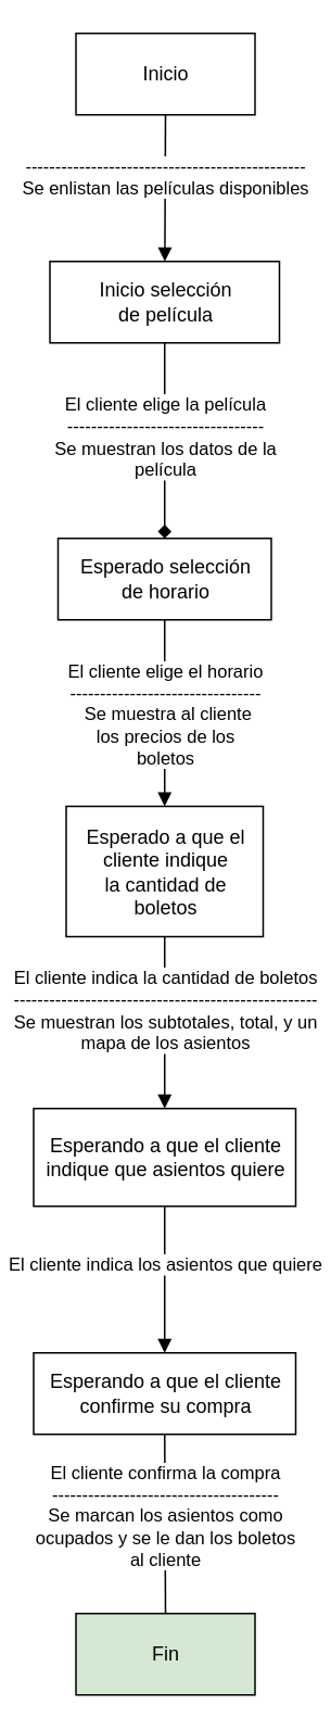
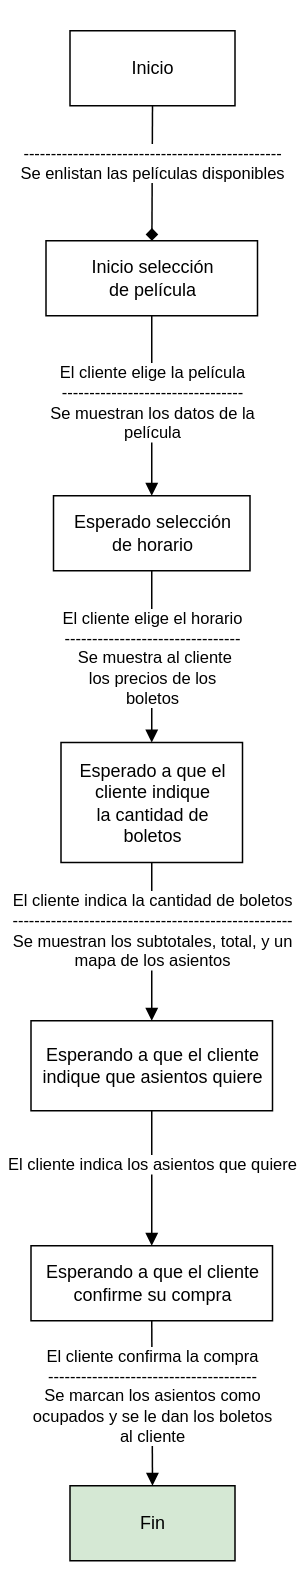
- <mxCell id="4" value="-----------------------------------------------&lt;br&gt;Se enlistan las películas disponibles" style="html=1;verticalAlign=bottom;endArrow=block;rounded=0;exitX=0.5;exitY=1;exitDx=0;exitDy=0;" parent="1" source="2" target="3" edge="1"><mxGeometry x="0.2" width="80" relative="1" as="geometry"><mxPoint x="57" y="480" as="sourcePoint" /><mxPoint x="137" y="480" as="targetPoint" /><mxPoint as="offset" /></mxGeometry></mxCell>
+ <mxCell id="4" value="-----------------------------------------------&lt;br&gt;Se enlistan las películas disponibles" style="html=1;verticalAlign=bottom;endArrow=diamond;rounded=0;exitX=0.5;exitY=1;exitDx=0;exitDy=0;" parent="1" source="2" target="3" edge="1"><mxGeometry x="0.2" width="80" relative="1" as="geometry"><mxPoint x="57" y="480" as="sourcePoint" /><mxPoint x="137" y="480" as="targetPoint" /><mxPoint as="offset" /></mxGeometry></mxCell>
- <mxCell id="6" value="El cliente elige la película&lt;br&gt;---------------------------------&lt;br&gt;Se muestran los datos de la&lt;br&gt;película" style="html=1;verticalAlign=bottom;endArrow=diamond;rounded=0;exitX=0.5;exitY=1;exitDx=0;exitDy=0;entryX=0.5;entryY=0;entryDx=0;entryDy=0;" parent="1" source="3" target="5" edge="1"><mxGeometry x="0.455" width="80" relative="1" as="geometry"><mxPoint x="117" y="260" as="sourcePoint" /><mxPoint x="197" y="260" as="targetPoint" /><mxPoint as="offset" /></mxGeometry></mxCell>
+ <mxCell id="6" value="El cliente elige la película&lt;br&gt;---------------------------------&lt;br&gt;Se muestran los datos de la&lt;br&gt;película" style="html=1;verticalAlign=bottom;endArrow=block;rounded=0;exitX=0.5;exitY=1;exitDx=0;exitDy=0;entryX=0.5;entryY=0;entryDx=0;entryDy=0;" parent="1" source="3" target="5" edge="1"><mxGeometry x="0.455" width="80" relative="1" as="geometry"><mxPoint x="117" y="260" as="sourcePoint" /><mxPoint x="197" y="260" as="targetPoint" /><mxPoint as="offset" /></mxGeometry></mxCell>
- <mxCell id="14" value="El cliente confirma la compra&lt;br&gt;--------------------------------------&lt;br&gt;Se marcan los asientos como&lt;br&gt;ocupados y se le dan los boletos&lt;br&gt;al cliente" style="html=1;verticalAlign=bottom;endArrow=none;rounded=0;exitX=0.5;exitY=1;exitDx=0;exitDy=0;entryX=0.5;entryY=0;entryDx=0;entryDy=0;" edge="1" parent="1" source="11" target="13"><mxGeometry x="0.556" width="80" relative="1" as="geometry"><mxPoint x="127" y="920" as="sourcePoint" /><mxPoint x="207" y="920" as="targetPoint" /><mxPoint as="offset" /></mxGeometry></mxCell>
+ <mxCell id="14" value="El cliente confirma la compra&lt;br&gt;--------------------------------------&lt;br&gt;Se marcan los asientos como&lt;br&gt;ocupados y se le dan los boletos&lt;br&gt;al cliente" style="html=1;verticalAlign=bottom;endArrow=block;rounded=0;exitX=0.5;exitY=1;exitDx=0;exitDy=0;entryX=0.5;entryY=0;entryDx=0;entryDy=0;" edge="1" parent="1" source="11" target="13"><mxGeometry x="0.556" width="80" relative="1" as="geometry"><mxPoint x="127" y="920" as="sourcePoint" /><mxPoint x="207" y="920" as="targetPoint" /><mxPoint as="offset" /></mxGeometry></mxCell>
